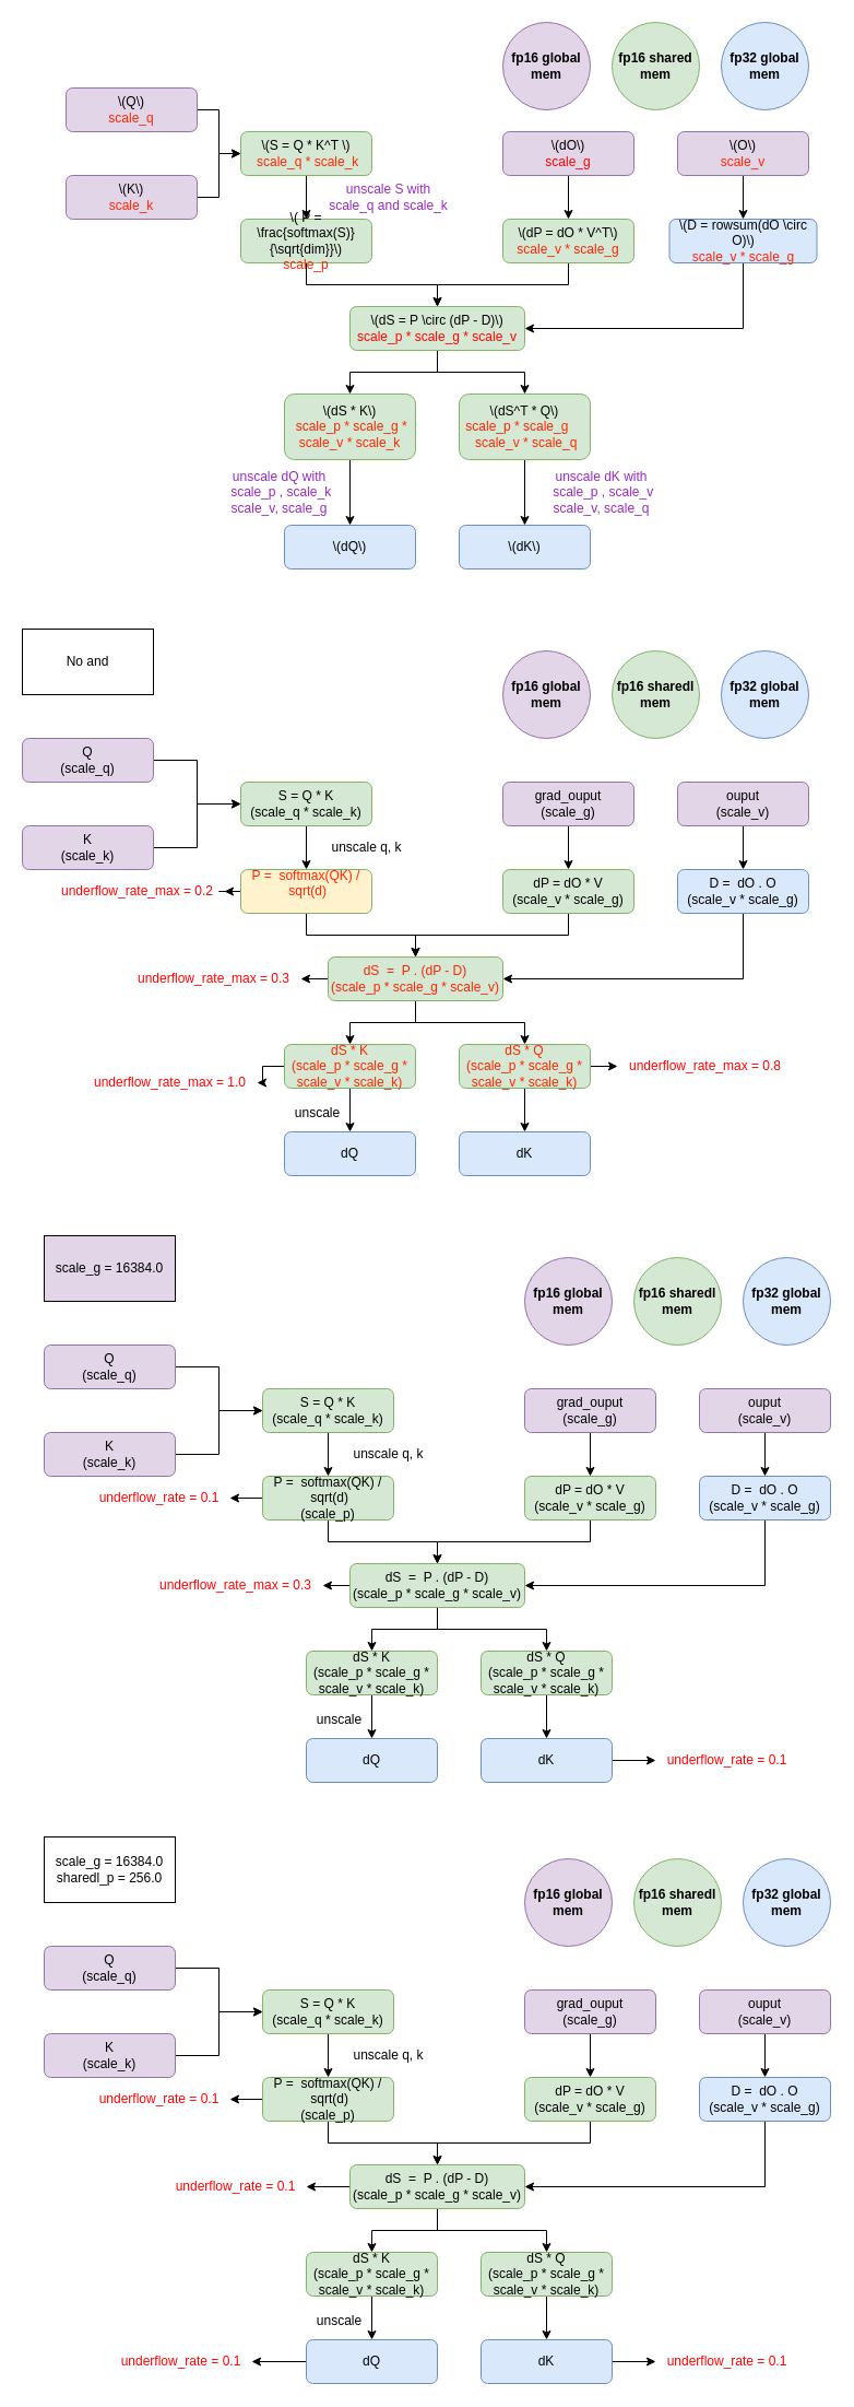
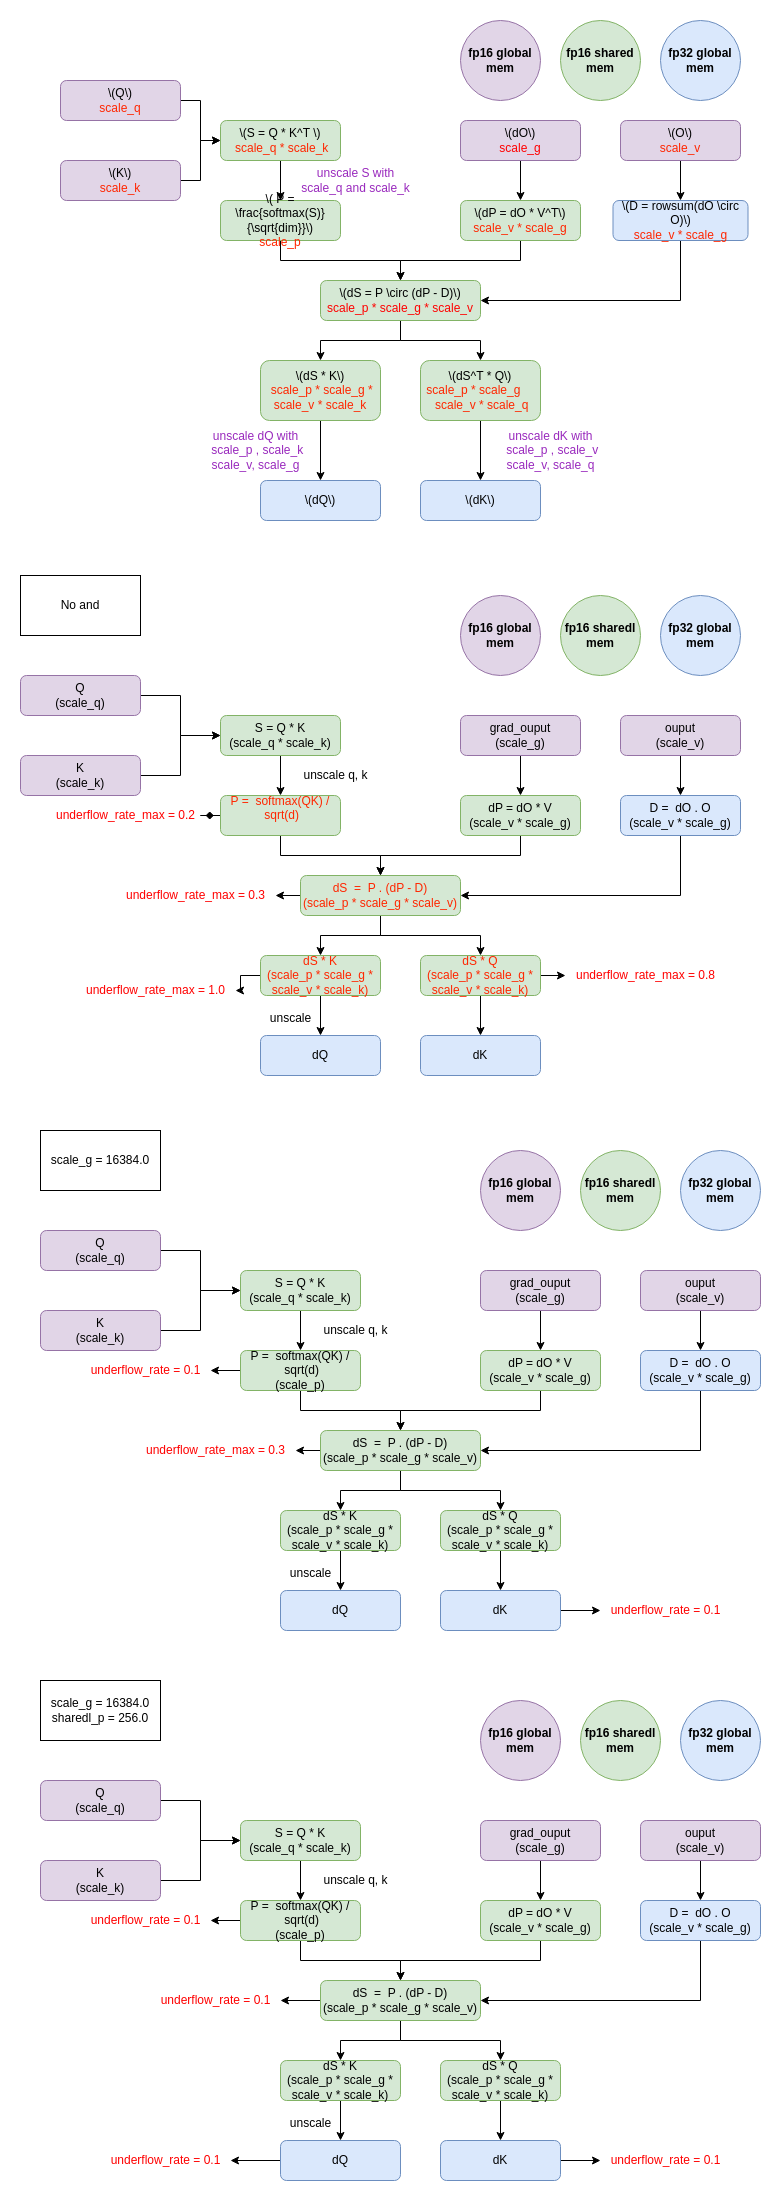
- <mxCell id="46" value="" style="edgeStyle=orthogonalEdgeStyle;rounded=0;orthogonalLoop=1;jettySize=auto;html=1;" parent="1" source="47" target="77" edge="1"><mxGeometry relative="1" as="geometry" /></mxCell>
+ <mxCell id="46" value="" style="edgeStyle=orthogonalEdgeStyle;rounded=0;orthogonalLoop=1;jettySize=auto;html=1;endArrow=diamond;" parent="1" source="47" target="77" edge="1"><mxGeometry relative="1" as="geometry" /></mxCell>
- <mxCell id="47" value="&lt;font color=&quot;#ff2600&quot;&gt;P = &amp;nbsp;softmax(QK) / &amp;nbsp;sqrt(d)&lt;br&gt;&lt;br&gt;&lt;/font&gt;" style="rounded=1;whiteSpace=wrap;html=1;fillColor=#fff2cc;strokeColor=#82b366;" parent="1" vertex="1"><mxGeometry x="220" y="795" width="120" height="40" as="geometry" /></mxCell>
+ <mxCell id="47" value="&lt;font color=&quot;#ff2600&quot;&gt;P = &amp;nbsp;softmax(QK) / &amp;nbsp;sqrt(d)&lt;br&gt;&lt;br&gt;&lt;/font&gt;" style="rounded=1;whiteSpace=wrap;html=1;fillColor=#d5e8d4;strokeColor=#82b366;" parent="1" vertex="1"><mxGeometry x="220" y="795" width="120" height="40" as="geometry" /></mxCell>
- <mxCell id="35" value="scale_g = 16384.0" style="rounded=0;whiteSpace=wrap;html=1;fillColor=#e1d5e7;" parent="1" vertex="1"><mxGeometry x="40" y="1130" width="120" height="60" as="geometry" /></mxCell>
+ <mxCell id="35" value="scale_g = 16384.0" style="rounded=0;whiteSpace=wrap;html=1;" parent="1" vertex="1"><mxGeometry x="40" y="1130" width="120" height="60" as="geometry" /></mxCell>
